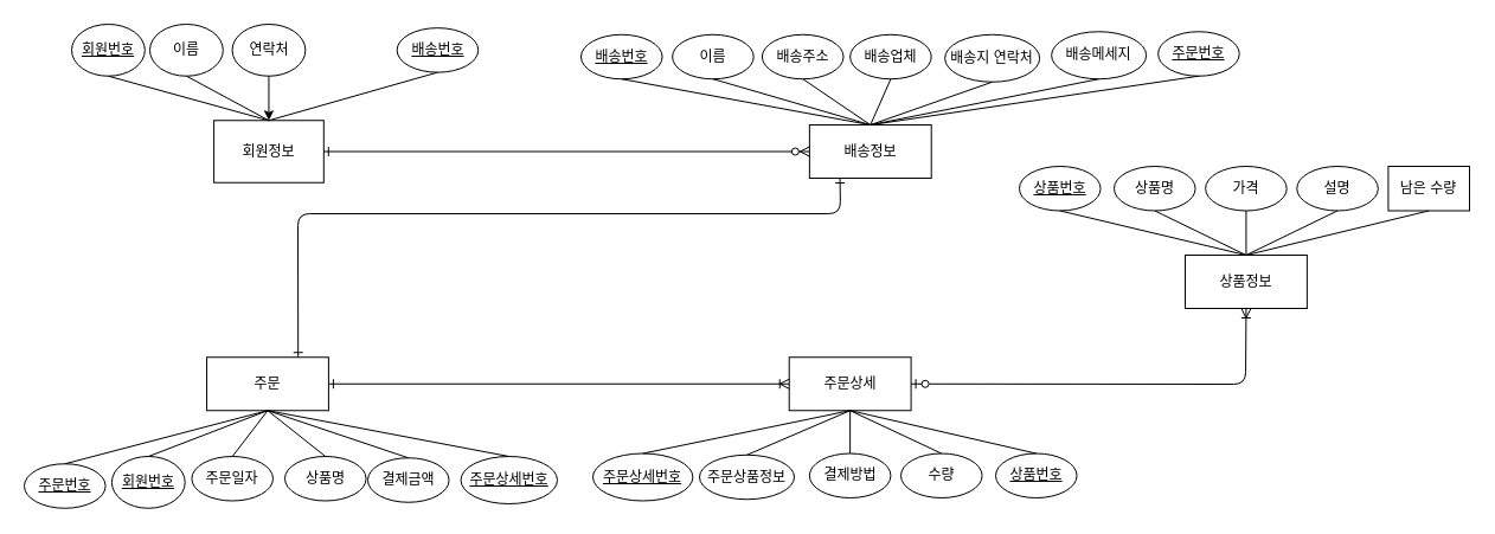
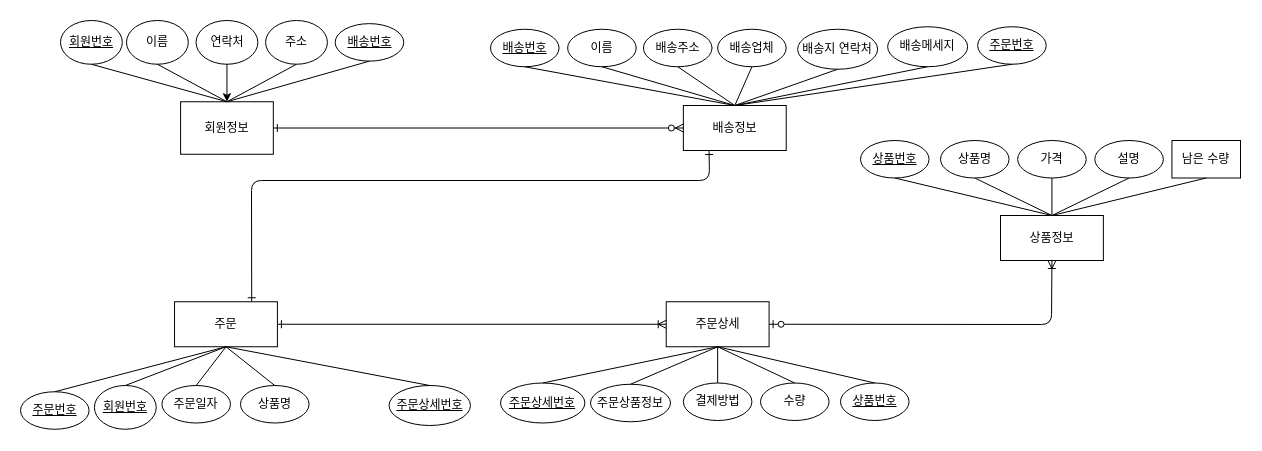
+ <mxCell id="5" value="주소" style="ellipse;whiteSpace=wrap;html=1;" parent="1" vertex="1"><mxGeometry x="265.091" y="20" width="61.818" height="43.75" as="geometry" /></mxCell>
+ <mxCell id="8" value="" style="endArrow=none;html=1;exitX=0.5;exitY=1;exitDx=0;exitDy=0;entryX=0.5;entryY=0;entryDx=0;entryDy=0;" parent="1" source="5" target="2" edge="1"><mxGeometry x="-4" y="20" width="50" height="50" as="geometry"><mxPoint x="114.182" y="28.75" as="sourcePoint" /><mxPoint x="145.091" y="-23.75" as="targetPoint" /></mxGeometry></mxCell>
- <mxCell id="38" value="" style="endArrow=none;html=1;exitX=0.5;exitY=0;exitDx=0;exitDy=0;entryX=0.5;entryY=1;entryDx=0;entryDy=0;" parent="1" source="32" target="31" edge="1"><mxGeometry x="8.57" y="391.25" width="50" height="50" as="geometry"><mxPoint x="215.713" y="398.75" as="sourcePoint" /><mxPoint x="220" y="361.25" as="targetPoint" /></mxGeometry></mxCell>
- <mxCell id="32" value="결제금액" style="ellipse;whiteSpace=wrap;html=1;" parent="1" vertex="1"><mxGeometry x="309.999" y="386.25" width="68.571" height="37.5" as="geometry" /></mxCell>
